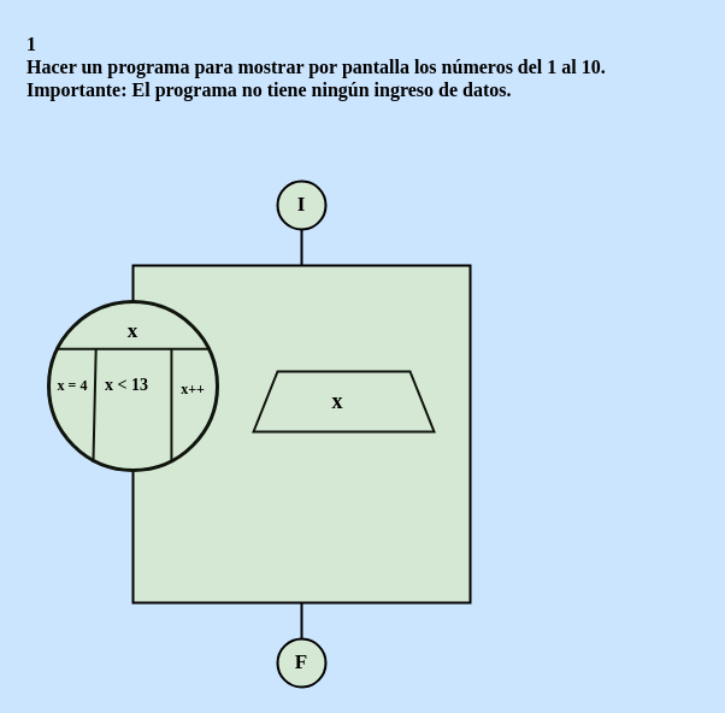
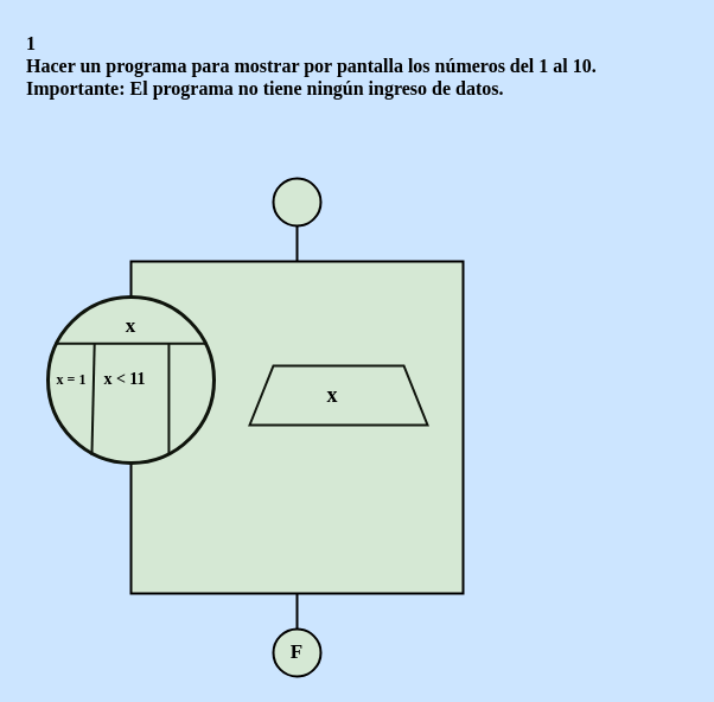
- <mxCell id="14" value="&lt;font color=&quot;#000000&quot; size=&quot;1&quot; face=&quot;Comic Sans MS&quot;&gt;&lt;b style=&quot;font-size: 17px;&quot;&gt;I&lt;/b&gt;&lt;/font&gt;" style="text;strokeColor=none;align=center;fillColor=none;html=1;verticalAlign=middle;whiteSpace=wrap;rounded=0;fontFamily=Architects Daughter;fontSource=https%3A%2F%2Ffonts.googleapis.com%2Fcss%3Ffamily%3DArchitects%2BDaughter;container=0;" vertex="1" parent="3"><mxGeometry x="195" y="5" width="30" height="30" as="geometry" /></mxCell>
- <mxCell id="10" value="&lt;font size=&quot;1&quot; style=&quot;&quot; face=&quot;Comic Sans MS&quot; color=&quot;#000000&quot;&gt;&lt;b style=&quot;font-size: 12px;&quot;&gt;x = 4&lt;/b&gt;&lt;/font&gt;" style="text;strokeColor=none;align=center;fillColor=none;html=1;verticalAlign=middle;whiteSpace=wrap;rounded=0;fontFamily=Architects Daughter;fontSource=https://fonts.googleapis.com/css?family=Architects+Daughter;fontSize=14;container=0;" vertex="1" parent="3"><mxGeometry y="155" width="40" height="30" as="geometry" /></mxCell>
+ <mxCell id="10" value="&lt;font size=&quot;1&quot; style=&quot;&quot; face=&quot;Comic Sans MS&quot; color=&quot;#000000&quot;&gt;&lt;b style=&quot;font-size: 12px;&quot;&gt;x = 1&lt;/b&gt;&lt;/font&gt;" style="text;strokeColor=none;align=center;fillColor=none;html=1;verticalAlign=middle;whiteSpace=wrap;rounded=0;fontFamily=Architects Daughter;fontSource=https://fonts.googleapis.com/css?family=Architects+Daughter;fontSize=14;container=0;" vertex="1" parent="3"><mxGeometry y="155" width="40" height="30" as="geometry" /></mxCell>
- <mxCell id="12" value="&lt;font size=&quot;1&quot; style=&quot;&quot; face=&quot;Comic Sans MS&quot; color=&quot;#000000&quot;&gt;&lt;b style=&quot;font-size: 14px;&quot;&gt;x &amp;lt; 13&lt;/b&gt;&lt;/font&gt;" style="text;strokeColor=none;align=center;fillColor=none;html=1;verticalAlign=middle;whiteSpace=wrap;rounded=0;fontFamily=Architects Daughter;fontSource=https://fonts.googleapis.com/css?family=Architects+Daughter;fontSize=14;container=0;" vertex="1" parent="3"><mxGeometry x="40" y="155" width="50" height="30" as="geometry" /></mxCell>
+ <mxCell id="12" value="&lt;font size=&quot;1&quot; style=&quot;&quot; face=&quot;Comic Sans MS&quot; color=&quot;#000000&quot;&gt;&lt;b style=&quot;font-size: 14px;&quot;&gt;x &amp;lt; 11&lt;/b&gt;&lt;/font&gt;" style="text;strokeColor=none;align=center;fillColor=none;html=1;verticalAlign=middle;whiteSpace=wrap;rounded=0;fontFamily=Architects Daughter;fontSource=https://fonts.googleapis.com/css?family=Architects+Daughter;fontSize=14;container=0;" vertex="1" parent="3"><mxGeometry x="40" y="155" width="50" height="30" as="geometry" /></mxCell>
- <mxCell id="11" value="&lt;font size=&quot;1&quot; style=&quot;&quot; face=&quot;Comic Sans MS&quot; color=&quot;#000000&quot;&gt;&lt;b style=&quot;font-size: 12px;&quot;&gt;x++&lt;/b&gt;&lt;/font&gt;" style="text;strokeColor=none;align=center;fillColor=none;html=1;verticalAlign=middle;whiteSpace=wrap;rounded=0;fontFamily=Architects Daughter;fontSource=https://fonts.googleapis.com/css?family=Architects+Daughter;fontSize=14;container=0;" vertex="1" parent="3"><mxGeometry x="100" y="158" width="40" height="30" as="geometry" /></mxCell>
